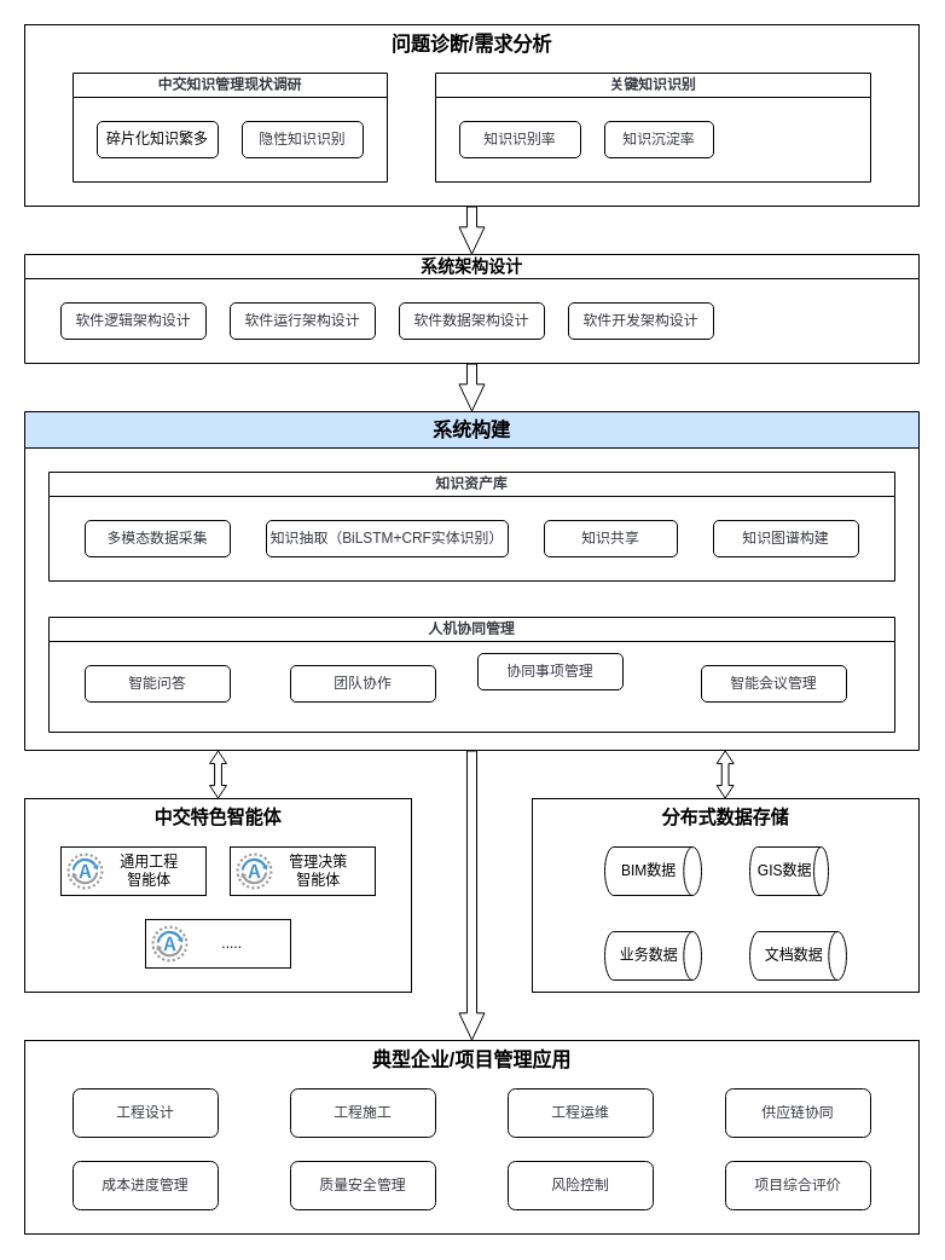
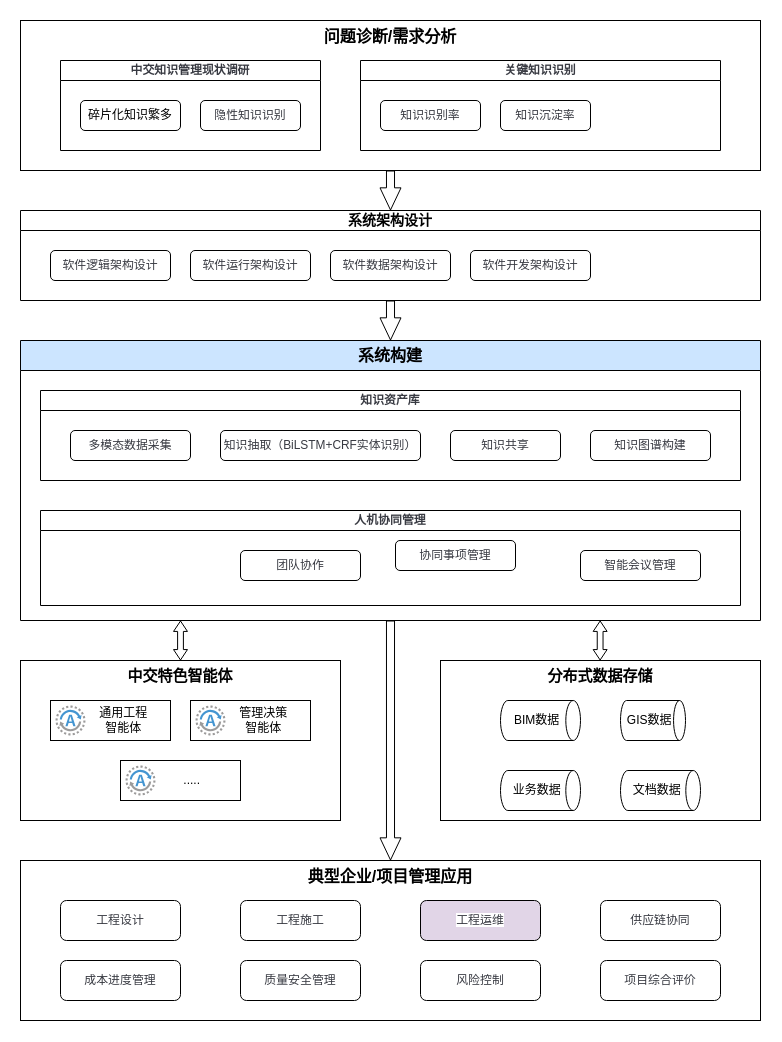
- <mxCell id="9" value="&lt;div style=&quot;text-align: start;&quot;&gt;&lt;font color=&quot;#383a42&quot;&gt;&lt;span style=&quot;font-size: 11.9px; white-space-collapse: preserve; background-color: rgb(255, 255, 255);&quot;&gt;智能问答&lt;/span&gt;&lt;/font&gt;&lt;/div&gt;" style="rounded=1;whiteSpace=wrap;html=1;fontFamily=Helvetica;strokeWidth=1;" vertex="1" parent="8"><mxGeometry x="30" y="40" width="120" height="30" as="geometry" /></mxCell>
- <mxCell id="33" value="&lt;div style=&quot;text-align: start;&quot;&gt;&lt;span style=&quot;color: rgb(56, 58, 66); font-size: 11.9px; white-space-collapse: preserve; background-color: rgb(255, 255, 255);&quot;&gt;工程运维&lt;/span&gt;&lt;/div&gt;" style="rounded=1;whiteSpace=wrap;html=1;fontFamily=Helvetica;strokeWidth=1;" vertex="1" parent="29"><mxGeometry x="400" y="40" width="120" height="40" as="geometry" /></mxCell>
+ <mxCell id="33" value="&lt;div style=&quot;text-align: start;&quot;&gt;&lt;span style=&quot;color: rgb(56, 58, 66); font-size: 11.9px; white-space-collapse: preserve; background-color: rgb(255, 255, 255);&quot;&gt;工程运维&lt;/span&gt;&lt;/div&gt;" style="rounded=1;whiteSpace=wrap;html=1;fontFamily=Helvetica;strokeWidth=1;fillColor=#e1d5e7;" vertex="1" parent="29"><mxGeometry x="400" y="40" width="120" height="40" as="geometry" /></mxCell>
